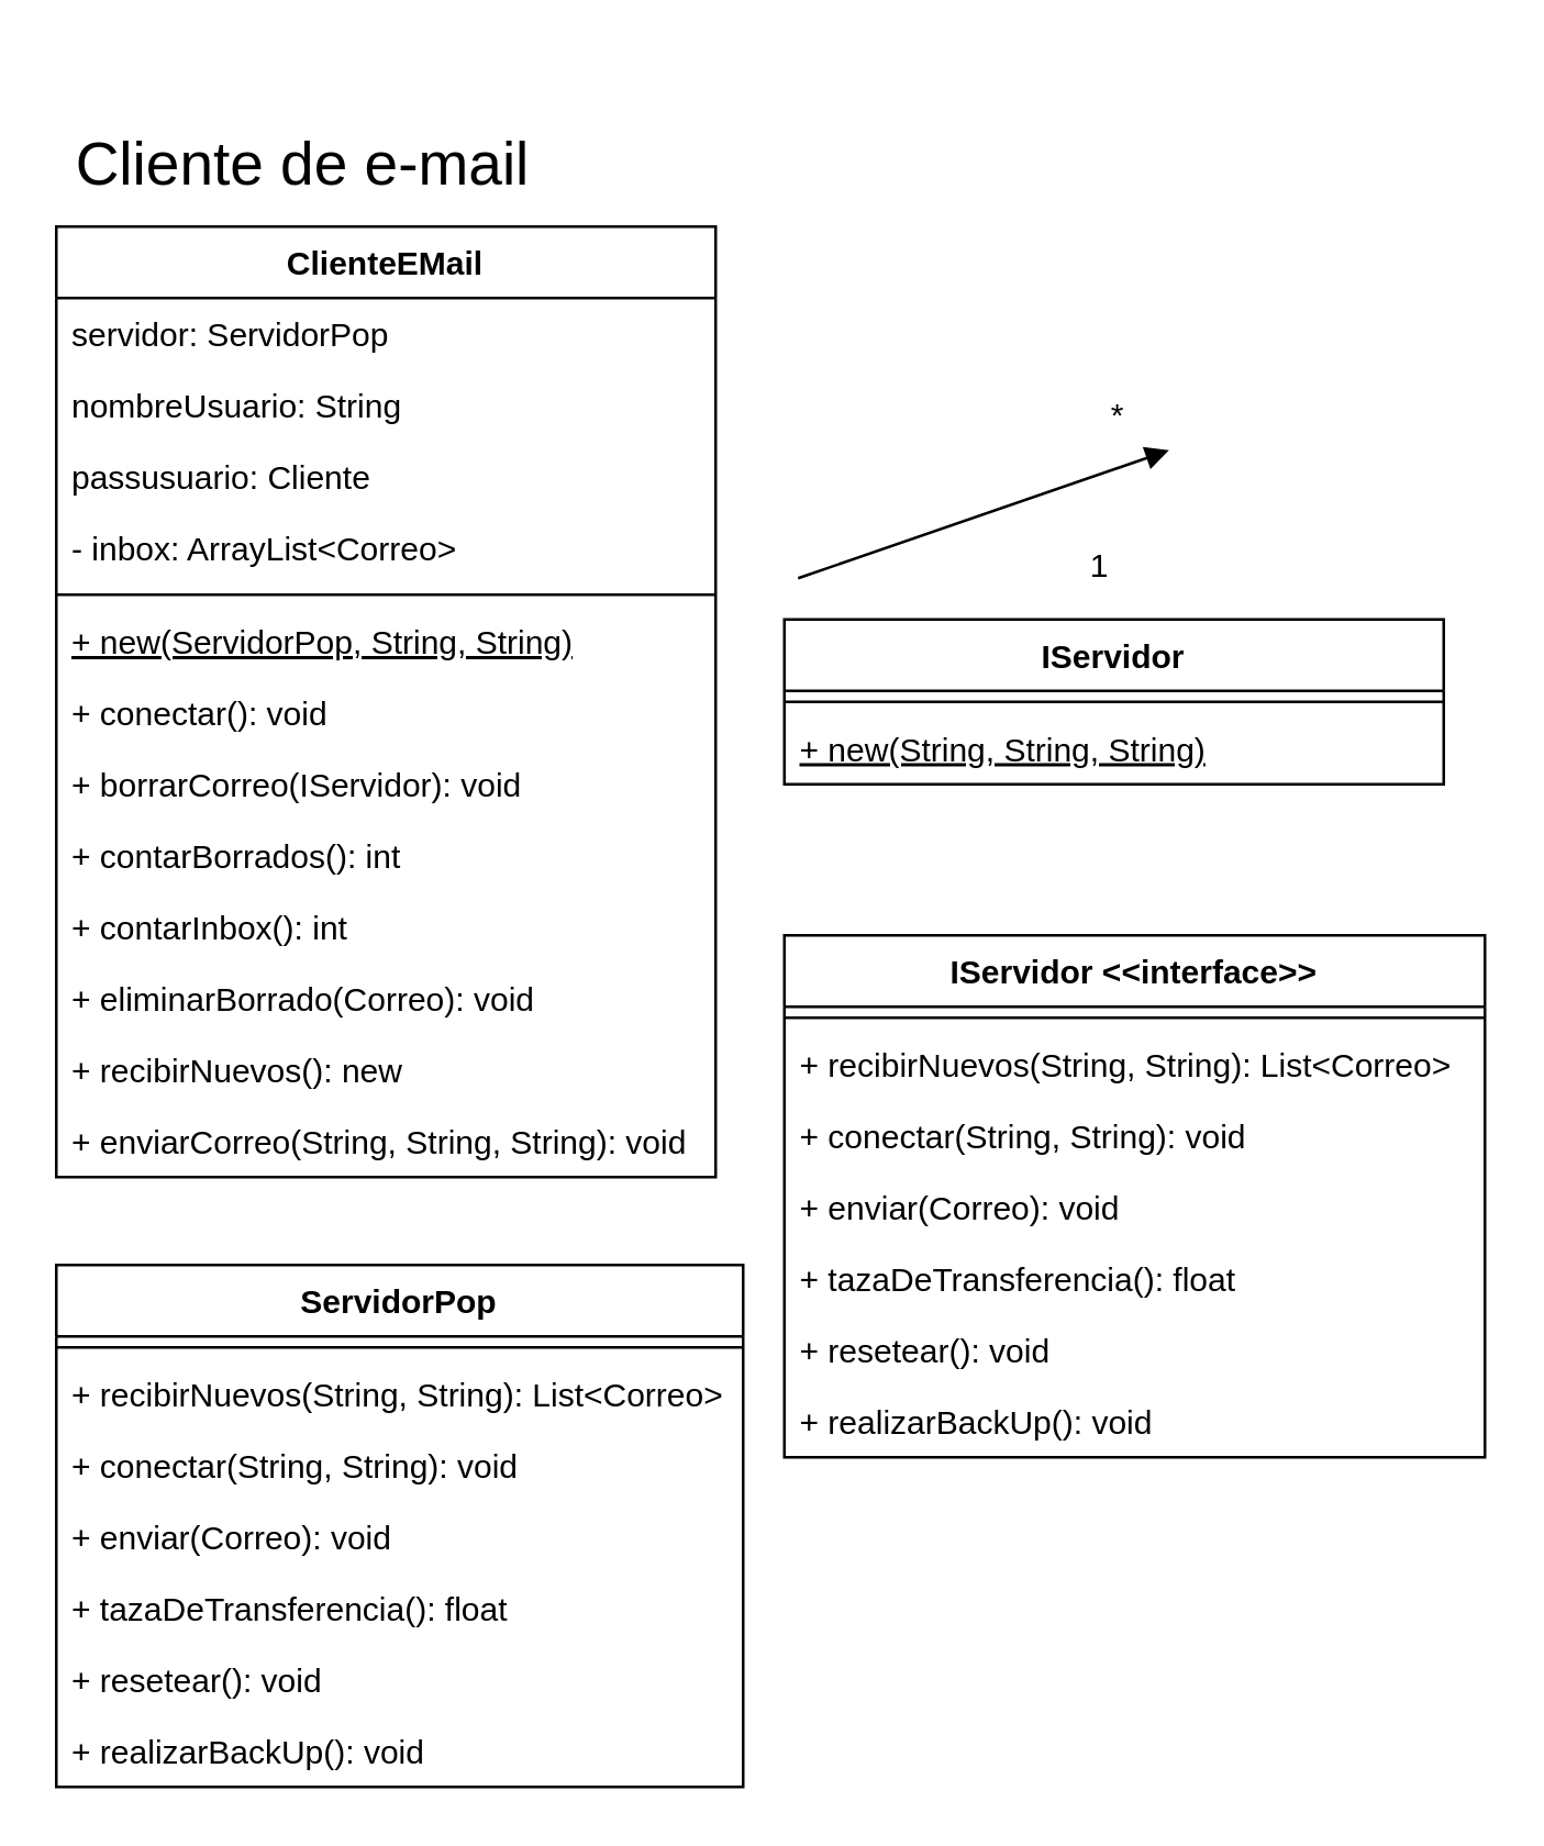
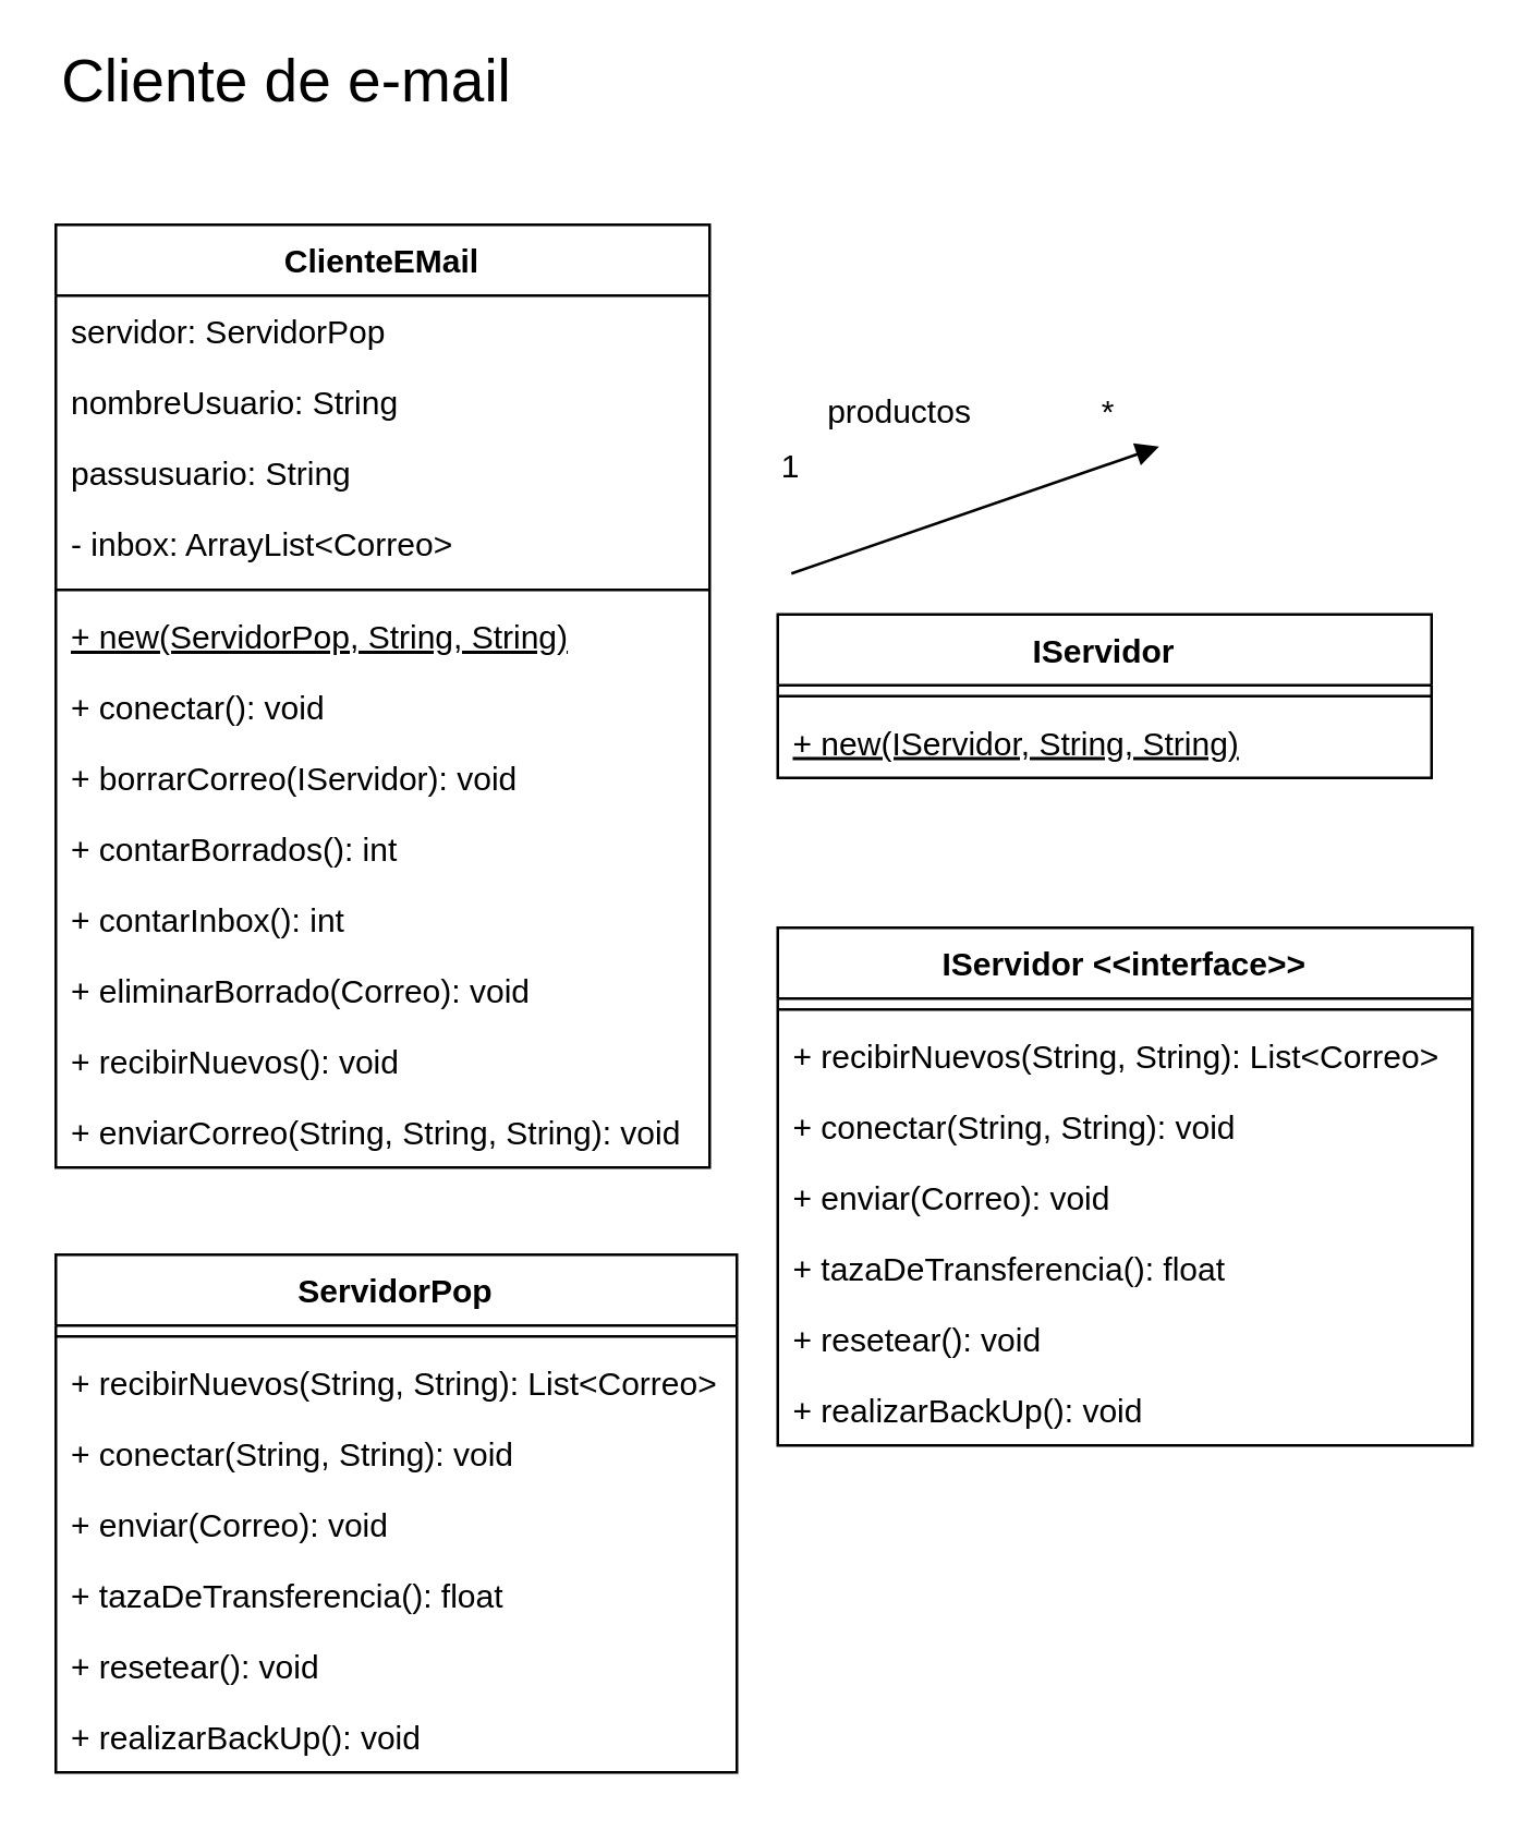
- <mxCell id="20" value="&lt;font style=&quot;font-size: 22px&quot;&gt;Cliente de e-mail&lt;/font&gt;" style="text;html=1;strokeColor=none;fillColor=none;align=center;verticalAlign=middle;whiteSpace=wrap;rounded=0;" vertex="1" parent="1"><mxGeometry x="25" y="50" width="170" height="20" as="geometry" /></mxCell>
+ <mxCell id="20" value="&lt;font style=&quot;font-size: 22px&quot;&gt;Cliente de e-mail&lt;/font&gt;" style="text;html=1;strokeColor=none;fillColor=none;align=center;verticalAlign=middle;whiteSpace=wrap;rounded=0;" vertex="1" parent="1"><mxGeometry x="20" y="20" width="170" height="20" as="geometry" /></mxCell>
+ <mxCell id="19" value="productos" style="text;html=1;strokeColor=none;fillColor=none;align=center;verticalAlign=middle;whiteSpace=wrap;rounded=0;" vertex="1" parent="1"><mxGeometry x="310" y="141" width="40" height="20" as="geometry" /></mxCell>
- <mxCell id="5" value="passusuario: Cliente" style="text;strokeColor=none;fillColor=none;align=left;verticalAlign=top;spacingLeft=4;spacingRight=4;overflow=hidden;rotatable=0;points=[[0,0.5],[1,0.5]];portConstraint=eastwest;" vertex="1" parent="2"><mxGeometry y="78" width="240" height="26" as="geometry" /></mxCell>
+ <mxCell id="5" value="passusuario: String" style="text;strokeColor=none;fillColor=none;align=left;verticalAlign=top;spacingLeft=4;spacingRight=4;overflow=hidden;rotatable=0;points=[[0,0.5],[1,0.5]];portConstraint=eastwest;" vertex="1" parent="2"><mxGeometry y="78" width="240" height="26" as="geometry" /></mxCell>
- <mxCell id="18" value="1" style="text;html=1;strokeColor=none;fillColor=none;align=center;verticalAlign=middle;whiteSpace=wrap;rounded=0;" vertex="1" parent="1"><mxGeometry x="380" y="196" width="40" height="20" as="geometry" /></mxCell>
+ <mxCell id="18" value="1" style="text;html=1;strokeColor=none;fillColor=none;align=center;verticalAlign=middle;whiteSpace=wrap;rounded=0;" vertex="1" parent="1"><mxGeometry x="270" y="161" width="40" height="20" as="geometry" /></mxCell>
- <mxCell id="23" value="+ new(String, String, String)" style="text;strokeColor=none;fillColor=none;align=left;verticalAlign=top;spacingLeft=4;spacingRight=4;overflow=hidden;rotatable=0;points=[[0,0.5],[1,0.5]];portConstraint=eastwest;fontStyle=4" vertex="1" parent="21"><mxGeometry y="34" width="240" height="26" as="geometry" /></mxCell>
+ <mxCell id="23" value="+ new(IServidor, String, String)" style="text;strokeColor=none;fillColor=none;align=left;verticalAlign=top;spacingLeft=4;spacingRight=4;overflow=hidden;rotatable=0;points=[[0,0.5],[1,0.5]];portConstraint=eastwest;fontStyle=4" vertex="1" parent="21"><mxGeometry y="34" width="240" height="26" as="geometry" /></mxCell>
- <mxCell id="14" value="+ recibirNuevos(): new" style="text;strokeColor=none;fillColor=none;align=left;verticalAlign=top;spacingLeft=4;spacingRight=4;overflow=hidden;rotatable=0;points=[[0,0.5],[1,0.5]];portConstraint=eastwest;" vertex="1" parent="2"><mxGeometry y="294" width="240" height="26" as="geometry" /></mxCell>
+ <mxCell id="14" value="+ recibirNuevos(): void" style="text;strokeColor=none;fillColor=none;align=left;verticalAlign=top;spacingLeft=4;spacingRight=4;overflow=hidden;rotatable=0;points=[[0,0.5],[1,0.5]];portConstraint=eastwest;" vertex="1" parent="2"><mxGeometry y="294" width="240" height="26" as="geometry" /></mxCell>
